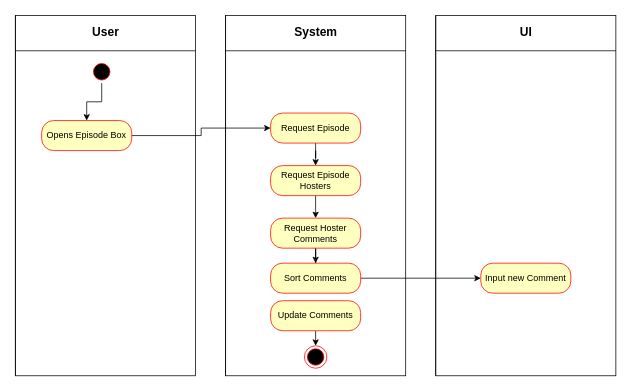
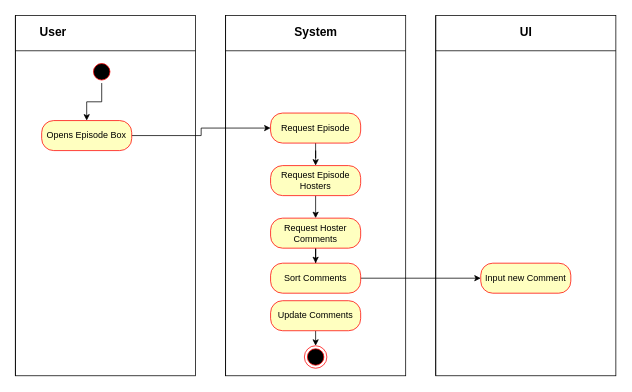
- <mxCell id="3" value="&lt;b&gt;&lt;font style=&quot;font-size: 16px&quot;&gt;User&lt;/font&gt;&lt;/b&gt;" style="text;html=1;resizable=0;points=[];autosize=1;align=center;verticalAlign=top;spacingTop=-4;" parent="1" vertex="1"><mxGeometry x="115" y="30" width="50" height="20" as="geometry" /></mxCell>
+ <mxCell id="3" value="&lt;b&gt;&lt;font style=&quot;font-size: 16px&quot;&gt;User&lt;/font&gt;&lt;/b&gt;" style="text;html=1;resizable=0;points=[];autosize=1;align=center;verticalAlign=top;spacingTop=-4;" parent="1" vertex="1"><mxGeometry x="45" y="30" width="50" height="20" as="geometry" /></mxCell>
